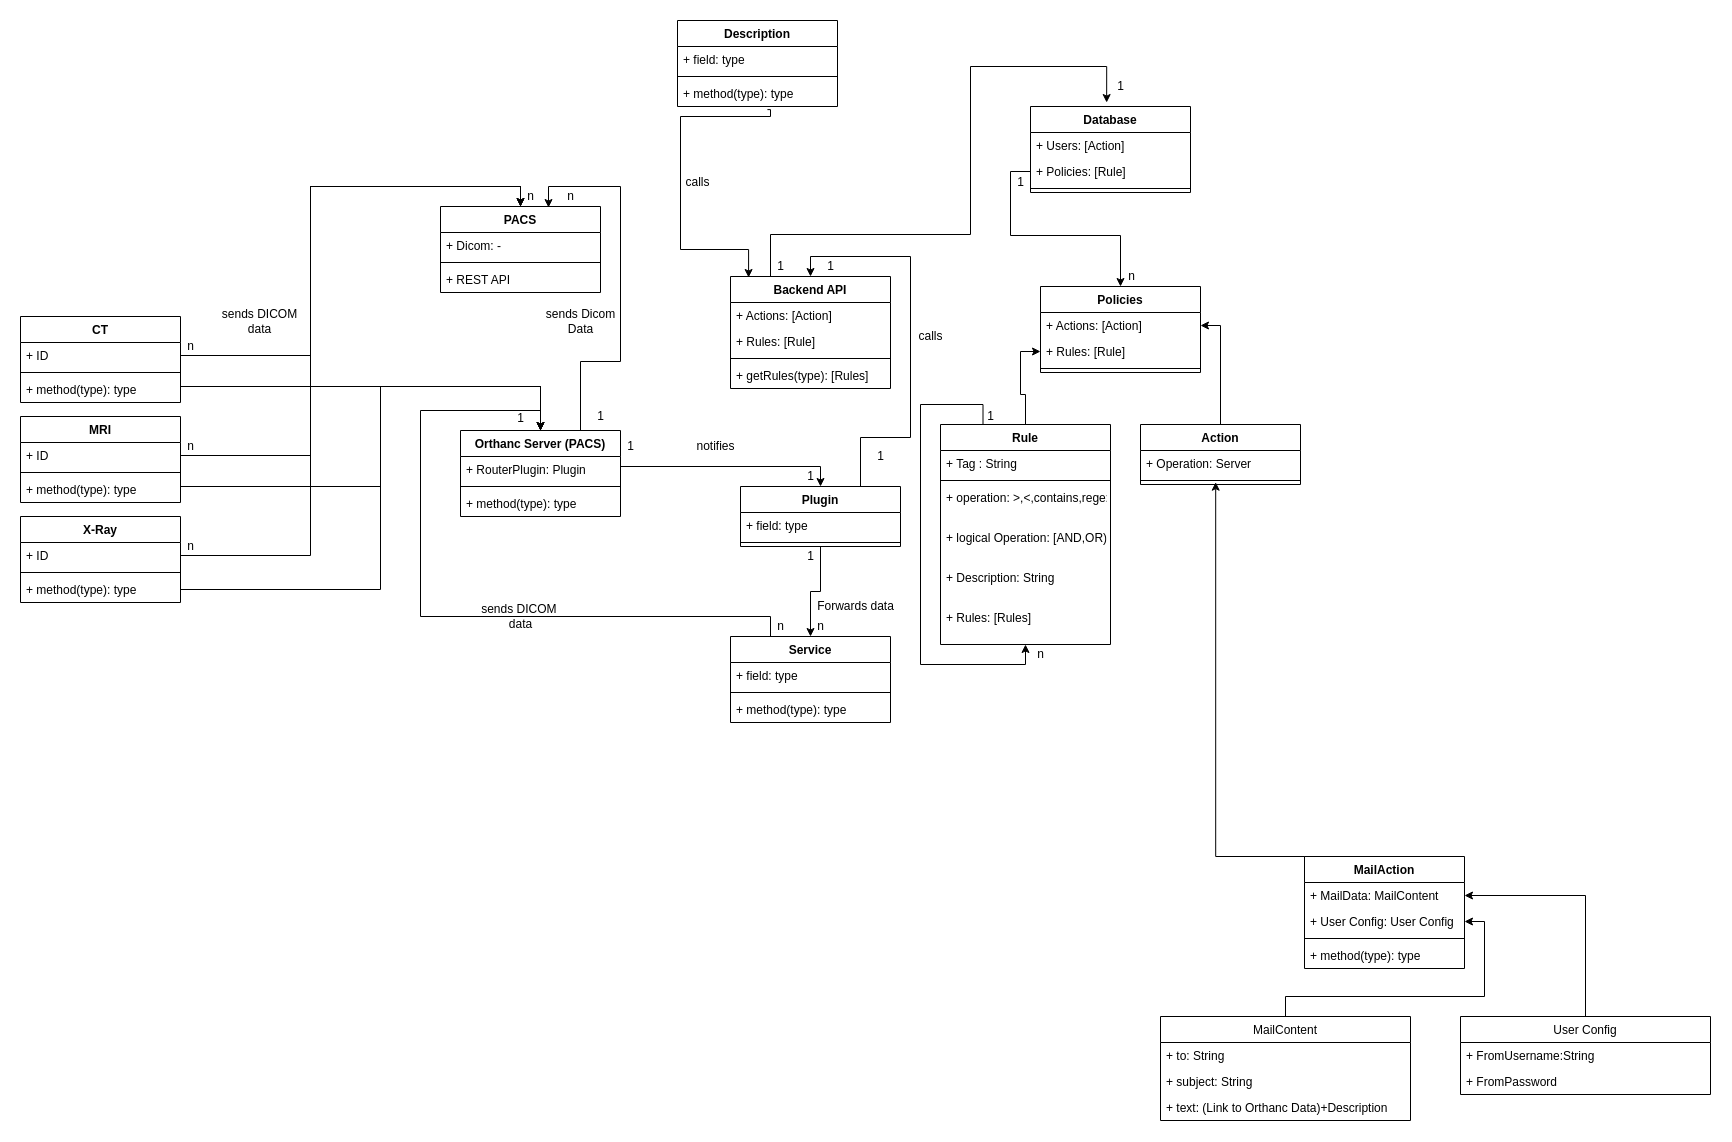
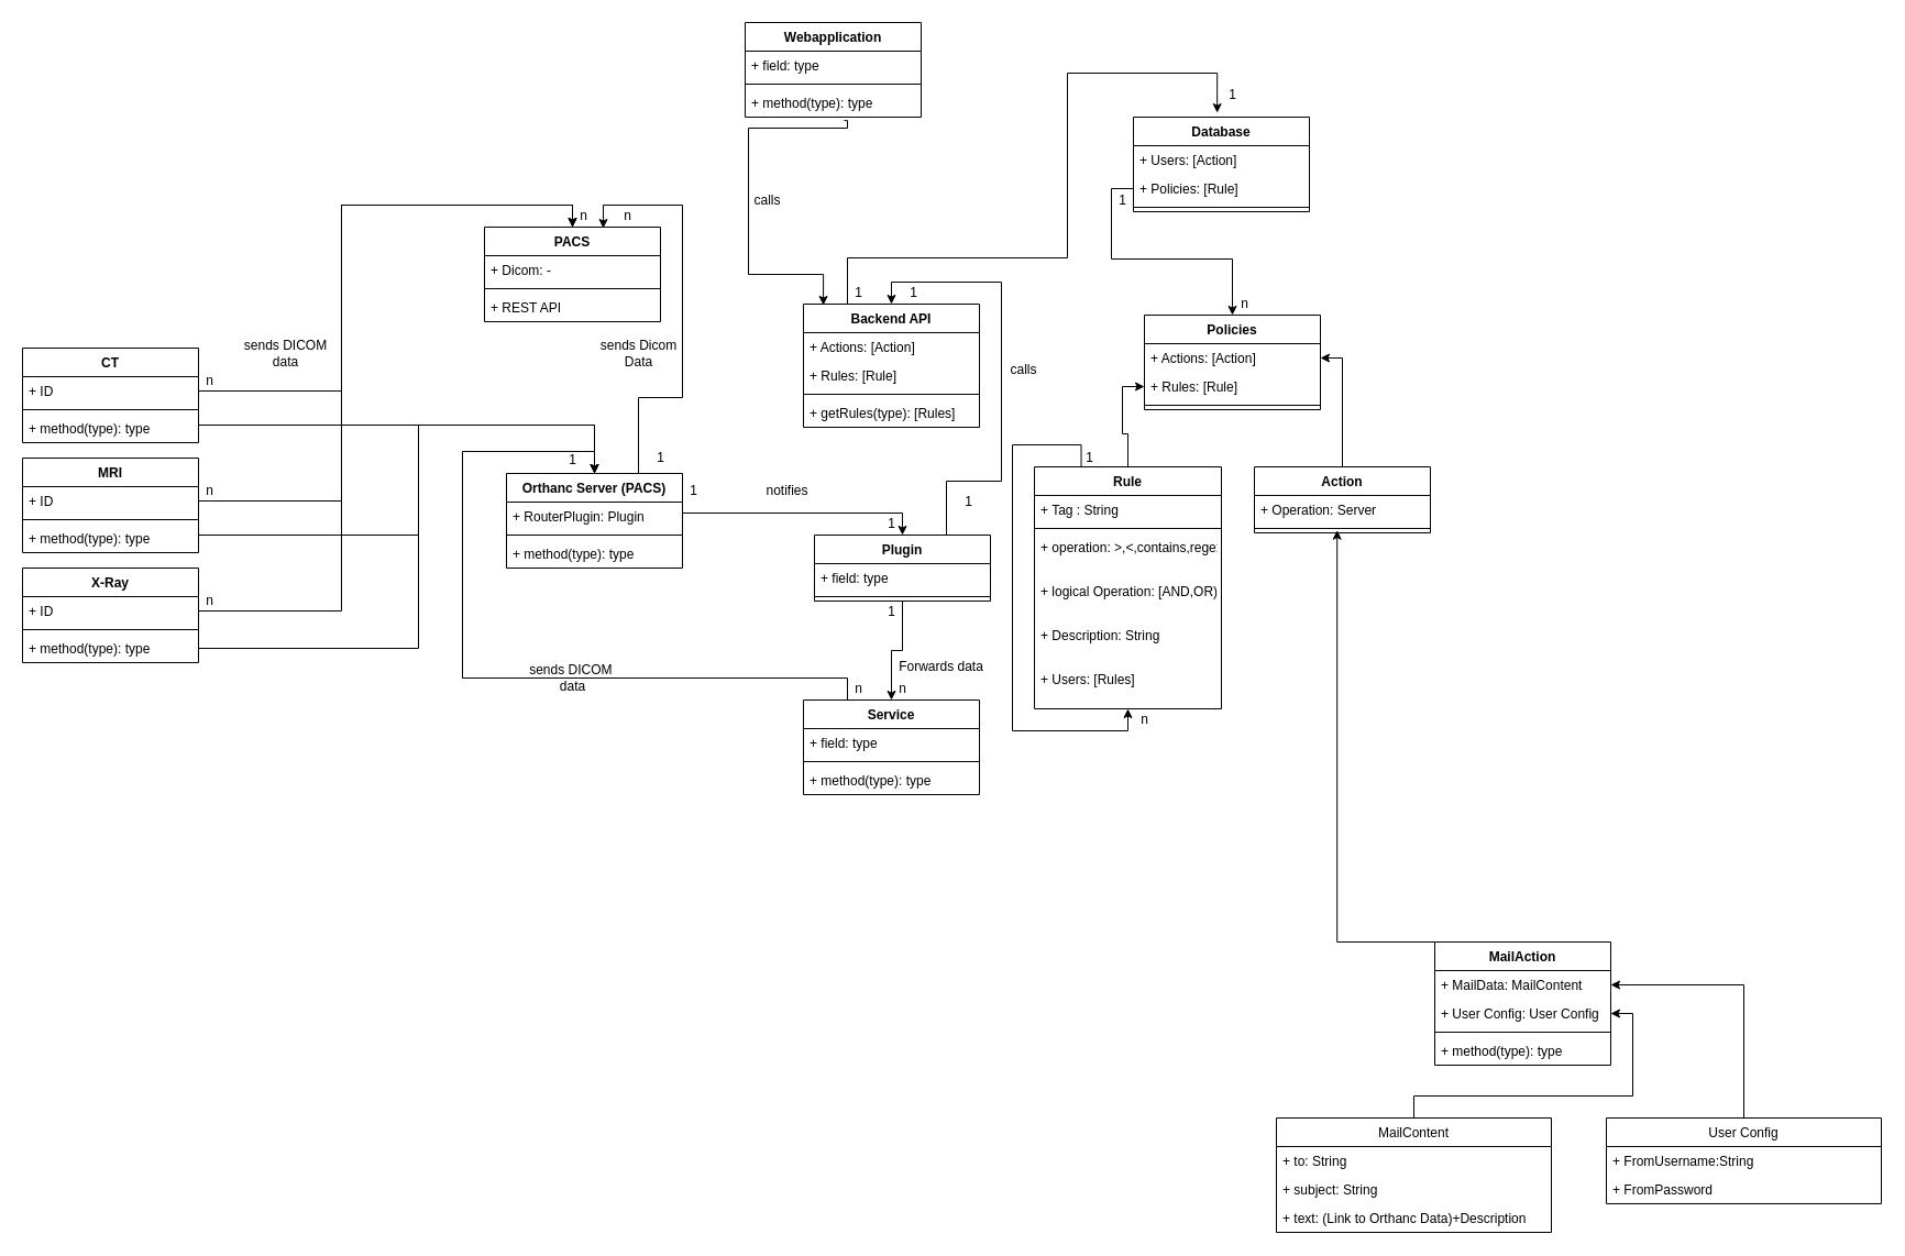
- <mxCell id="44" value="Description" style="swimlane;fontStyle=1;align=center;verticalAlign=top;childLayout=stackLayout;horizontal=1;startSize=26;horizontalStack=0;resizeParent=1;resizeParentMax=0;resizeLast=0;collapsible=1;marginBottom=0;" parent="1" vertex="1"><mxGeometry x="677" y="20" width="160" height="86" as="geometry" /></mxCell>
+ <mxCell id="44" value="Webapplication" style="swimlane;fontStyle=1;align=center;verticalAlign=top;childLayout=stackLayout;horizontal=1;startSize=26;horizontalStack=0;resizeParent=1;resizeParentMax=0;resizeLast=0;collapsible=1;marginBottom=0;" parent="1" vertex="1"><mxGeometry x="677" y="20" width="160" height="86" as="geometry" /></mxCell>
- <mxCell id="59" value="+ Rules: [Rules]" style="text;strokeColor=none;fillColor=none;align=left;verticalAlign=top;spacingLeft=4;spacingRight=4;overflow=hidden;rotatable=0;points=[[0,0.5],[1,0.5]];portConstraint=eastwest;" parent="53" vertex="1"><mxGeometry y="180" width="170" height="40" as="geometry" /></mxCell>
+ <mxCell id="59" value="+ Users: [Rules]" style="text;strokeColor=none;fillColor=none;align=left;verticalAlign=top;spacingLeft=4;spacingRight=4;overflow=hidden;rotatable=0;points=[[0,0.5],[1,0.5]];portConstraint=eastwest;" parent="53" vertex="1"><mxGeometry y="180" width="170" height="40" as="geometry" /></mxCell>
